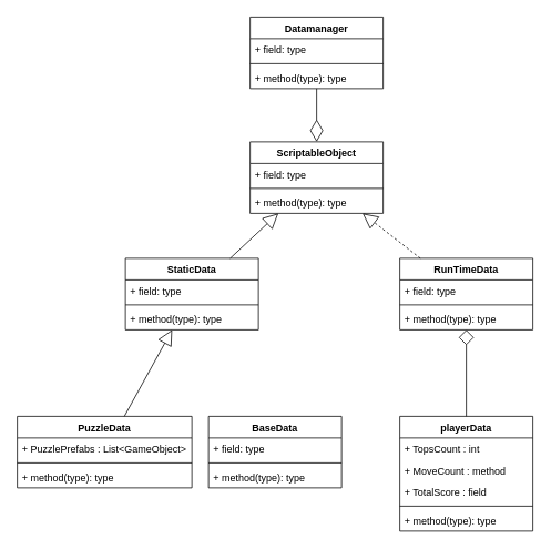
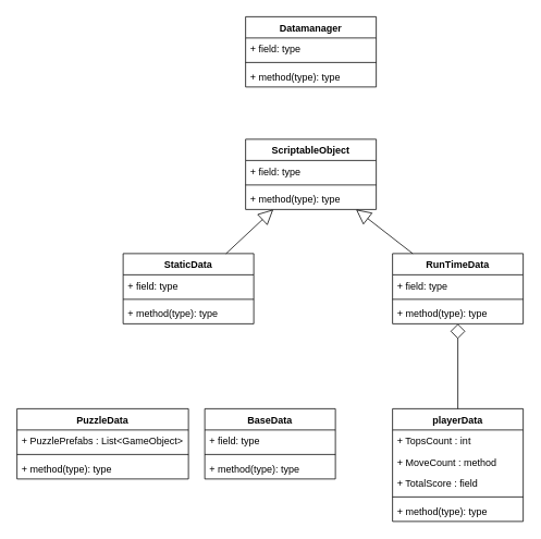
- <mxCell id="15" value="" style="endArrow=diamondThin;endFill=0;endSize=24;html=1;" edge="1" parent="1" source="2" target="6"><mxGeometry width="160" relative="1" as="geometry"><mxPoint x="310" y="330" as="sourcePoint" /><mxPoint x="470" y="330" as="targetPoint" /></mxGeometry></mxCell>
- <mxCell id="29" value="" style="endArrow=block;endSize=16;endFill=0;html=1;dashed=1;" edge="1" parent="1" source="20" target="6"><mxGeometry width="160" relative="1" as="geometry"><mxPoint x="286.071" y="320" as="sourcePoint" /><mxPoint x="343.929" y="266" as="targetPoint" /></mxGeometry></mxCell>
+ <mxCell id="29" value="" style="endArrow=block;endSize=16;endFill=0;html=1;" edge="1" parent="1" source="20" target="6"><mxGeometry width="160" relative="1" as="geometry"><mxPoint x="286.071" y="320" as="sourcePoint" /><mxPoint x="343.929" y="266" as="targetPoint" /></mxGeometry></mxCell>
- <mxCell id="14" value="" style="endArrow=block;endSize=16;endFill=0;html=1;" edge="1" parent="1" source="10" target="24"><mxGeometry width="160" relative="1" as="geometry"><mxPoint x="310" y="330" as="sourcePoint" /><mxPoint x="470" y="330" as="targetPoint" /></mxGeometry></mxCell>
